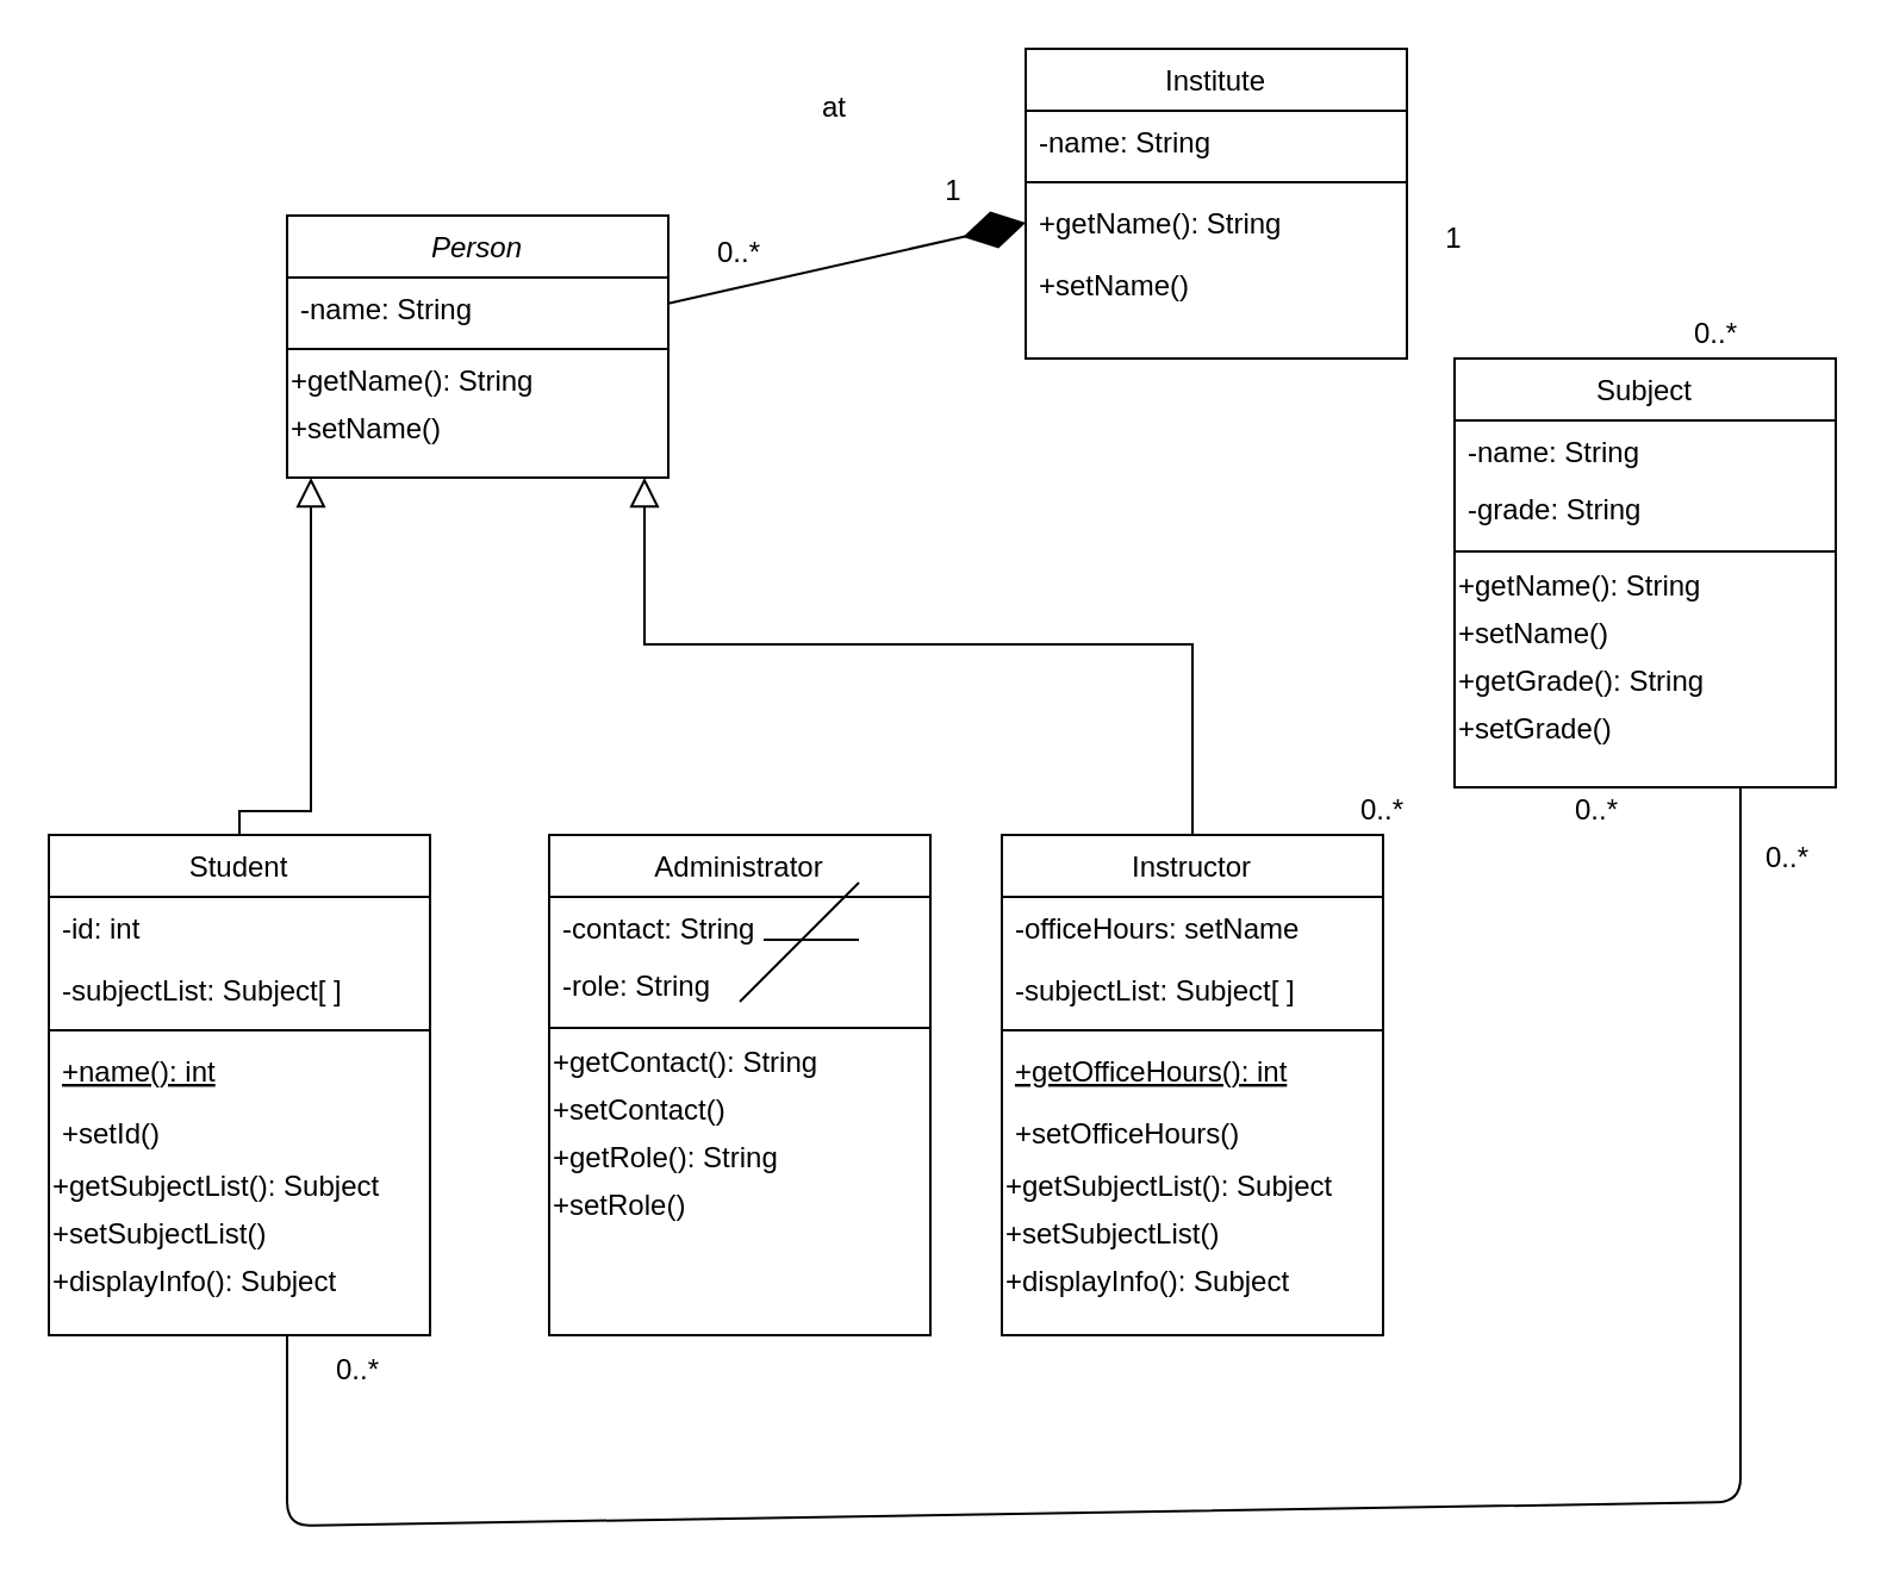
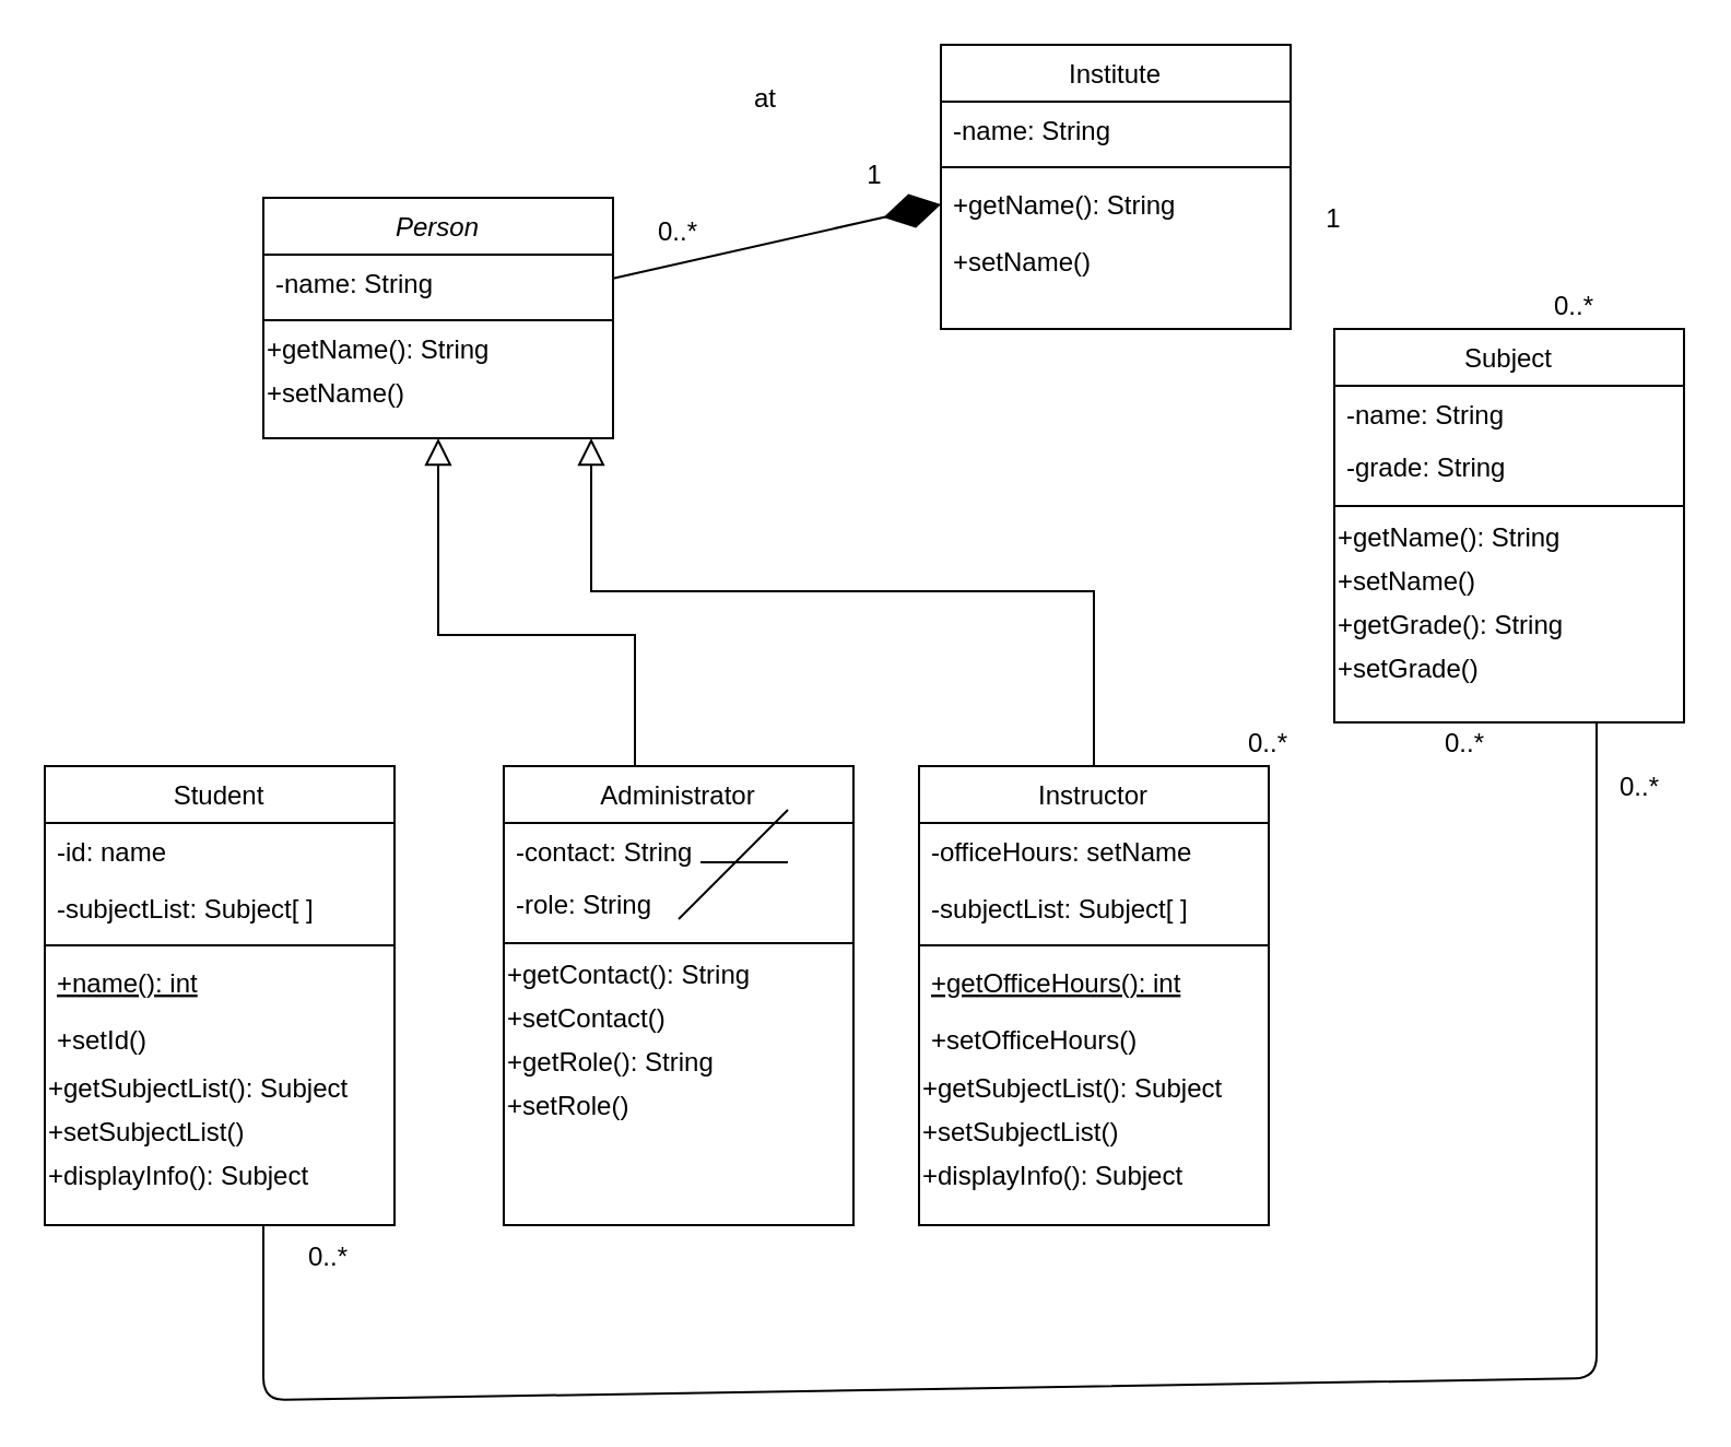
+ <mxCell id="25" value="" style="endArrow=block;endSize=10;endFill=0;shadow=0;strokeWidth=1;rounded=0;edgeStyle=elbowEdgeStyle;elbow=vertical;" parent="1" source="17" target="2" edge="1"><mxGeometry width="160" relative="1" as="geometry"><mxPoint x="110" y="363" as="sourcePoint" /><mxPoint x="210" y="261" as="targetPoint" /><Array as="points"><mxPoint x="290" y="290" /><mxPoint x="230" y="210" /><mxPoint x="280" y="290" /></Array></mxGeometry></mxCell>
- <mxCell id="16" value="" style="endArrow=block;endSize=10;endFill=0;shadow=0;strokeWidth=1;rounded=0;edgeStyle=elbowEdgeStyle;elbow=vertical;exitX=0.5;exitY=0;exitDx=0;exitDy=0;" parent="1" source="7" target="2" edge="1"><mxGeometry width="160" relative="1" as="geometry"><mxPoint x="100" y="193" as="sourcePoint" /><mxPoint x="100" y="193" as="targetPoint" /><Array as="points"><mxPoint x="130" y="340" /><mxPoint x="160" y="280" /><mxPoint x="100" y="330" /><mxPoint x="160" y="210" /></Array></mxGeometry></mxCell>
- <mxCell id="8" value="-id: int" style="text;align=left;verticalAlign=top;spacingLeft=4;spacingRight=4;overflow=hidden;rotatable=0;points=[[0,0.5],[1,0.5]];portConstraint=eastwest;" parent="7" vertex="1"><mxGeometry y="26" width="160" height="26" as="geometry" /></mxCell>
+ <mxCell id="8" value="-id: name" style="text;align=left;verticalAlign=top;spacingLeft=4;spacingRight=4;overflow=hidden;rotatable=0;points=[[0,0.5],[1,0.5]];portConstraint=eastwest;" parent="7" vertex="1"><mxGeometry y="26" width="160" height="26" as="geometry" /></mxCell>
